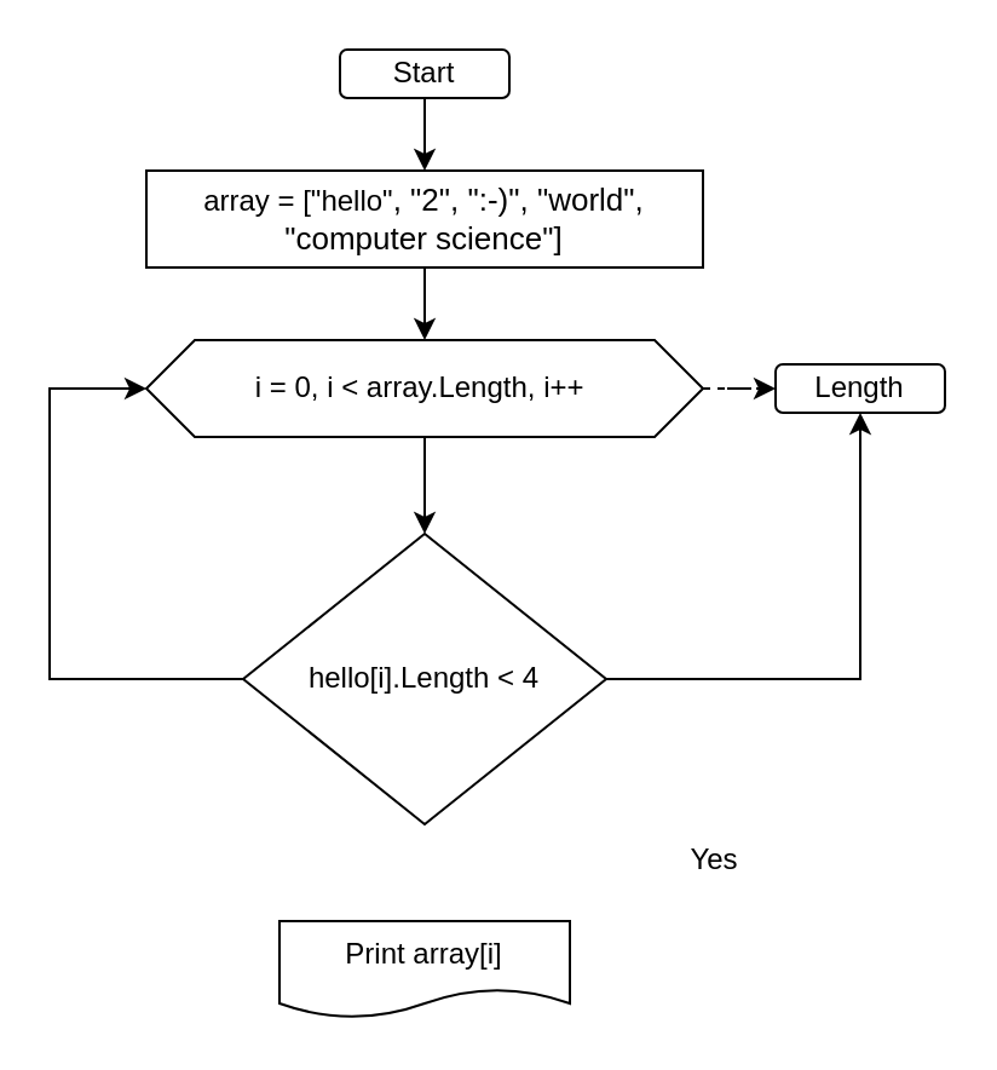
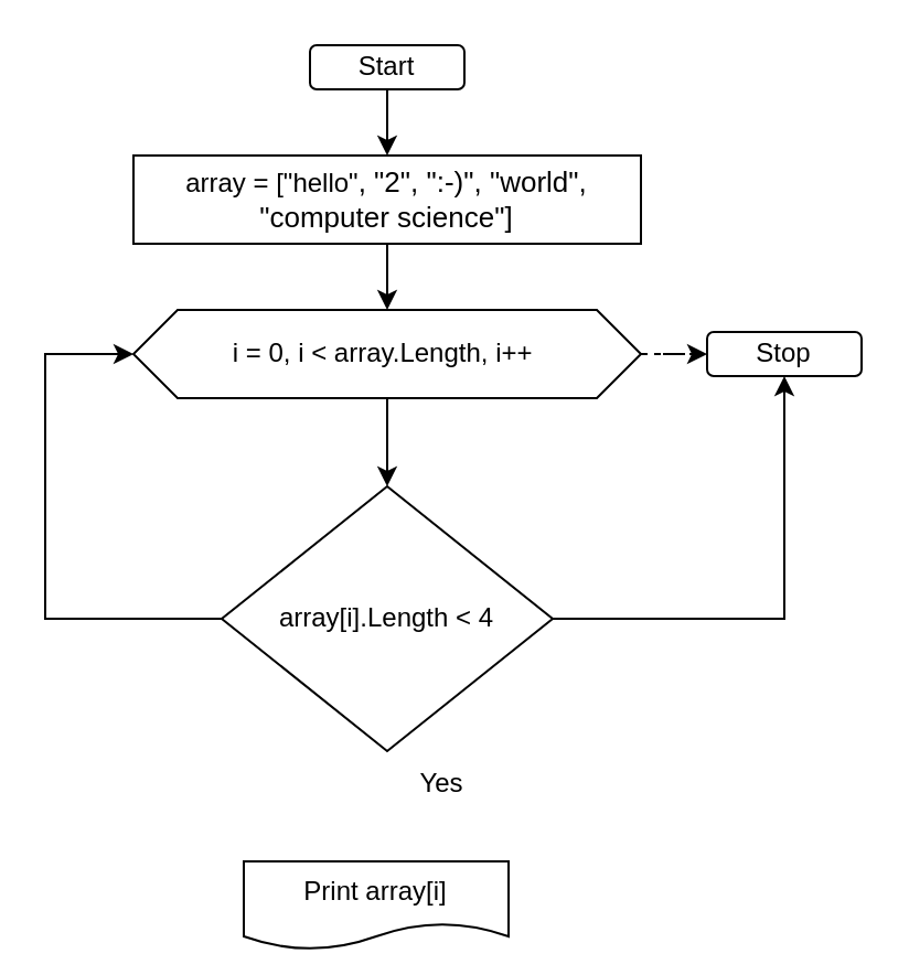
- <mxCell id="12" value="Length" style="rounded=1;whiteSpace=wrap;html=1;" vertex="1" parent="1"><mxGeometry x="320" y="150" width="70" height="20" as="geometry" /></mxCell>
+ <mxCell id="12" value="Stop" style="rounded=1;whiteSpace=wrap;html=1;" vertex="1" parent="1"><mxGeometry x="320" y="150" width="70" height="20" as="geometry" /></mxCell>
- <mxCell id="10" value="hello[i].Length &amp;lt; 4" style="rhombus;whiteSpace=wrap;html=1;rounded=0;" vertex="1" parent="1"><mxGeometry x="100" y="220" width="150" height="120" as="geometry" /></mxCell>
+ <mxCell id="10" value="array[i].Length &amp;lt; 4" style="rhombus;whiteSpace=wrap;html=1;rounded=0;" vertex="1" parent="1"><mxGeometry x="100" y="220" width="150" height="120" as="geometry" /></mxCell>
- <mxCell id="14" value="Yes" style="text;html=1;strokeColor=none;fillColor=none;align=center;verticalAlign=middle;whiteSpace=wrap;rounded=0;" vertex="1" parent="1"><mxGeometry x="265" y="340" width="60" height="30" as="geometry" /></mxCell>
+ <mxCell id="14" value="Yes" style="text;html=1;strokeColor=none;fillColor=none;align=center;verticalAlign=middle;whiteSpace=wrap;rounded=0;" vertex="1" parent="1"><mxGeometry x="170" y="340" width="60" height="30" as="geometry" /></mxCell>
- <mxCell id="11" value="Print array[i]" style="shape=document;whiteSpace=wrap;html=1;boundedLbl=1;rounded=0;" vertex="1" parent="1"><mxGeometry x="115" y="380" width="120" height="40" as="geometry" /></mxCell>
+ <mxCell id="11" value="Print array[i]" style="shape=document;whiteSpace=wrap;html=1;boundedLbl=1;rounded=0;" vertex="1" parent="1"><mxGeometry x="110" y="390" width="120" height="40" as="geometry" /></mxCell>
